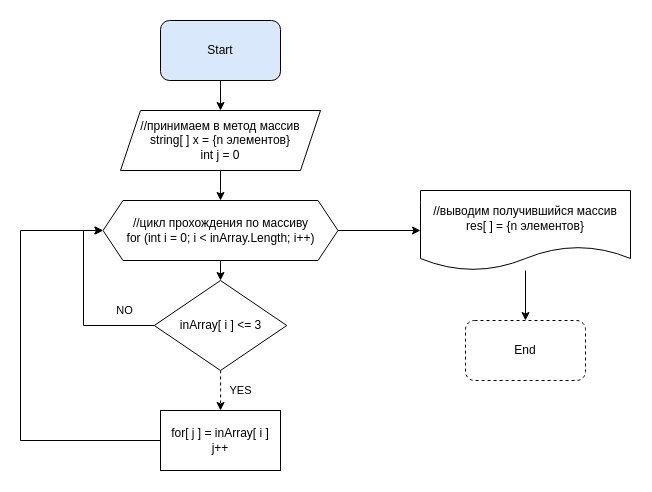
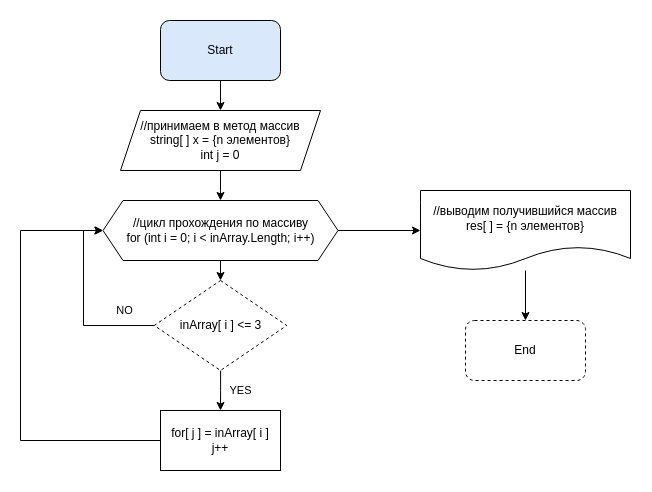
- <mxCell id="8" value="inArray[ i ] &amp;lt;= 3" style="rhombus;whiteSpace=wrap;html=1;" vertex="1" parent="1"><mxGeometry x="153.75" y="280" width="132.5" height="90" as="geometry" /></mxCell>
+ <mxCell id="8" value="inArray[ i ] &amp;lt;= 3" style="rhombus;whiteSpace=wrap;html=1;dashed=1;" vertex="1" parent="1"><mxGeometry x="153.75" y="280" width="132.5" height="90" as="geometry" /></mxCell>
- <mxCell id="7" value="YES" style="edgeStyle=orthogonalEdgeStyle;rounded=0;orthogonalLoop=1;jettySize=auto;html=1;dashed=1;" edge="1" parent="1" source="8" target="13"><mxGeometry x="-0.001" y="-20" relative="1" as="geometry"><mxPoint x="40" as="offset" /></mxGeometry></mxCell>
+ <mxCell id="7" value="YES" style="edgeStyle=orthogonalEdgeStyle;rounded=0;orthogonalLoop=1;jettySize=auto;html=1;" edge="1" parent="1" source="8" target="13"><mxGeometry x="-0.001" y="-20" relative="1" as="geometry"><mxPoint x="40" as="offset" /></mxGeometry></mxCell>
